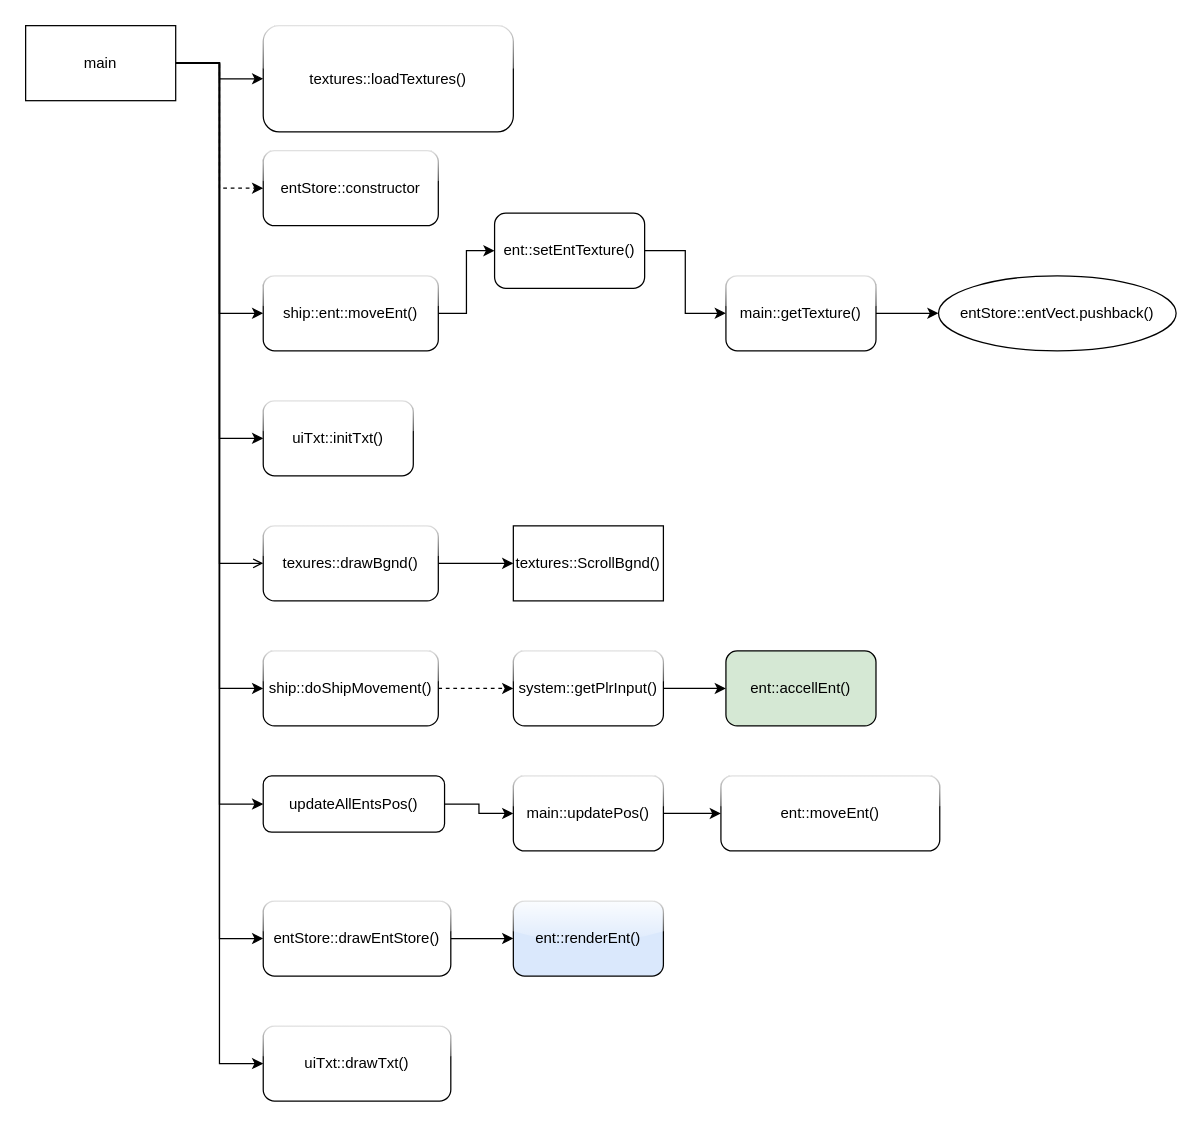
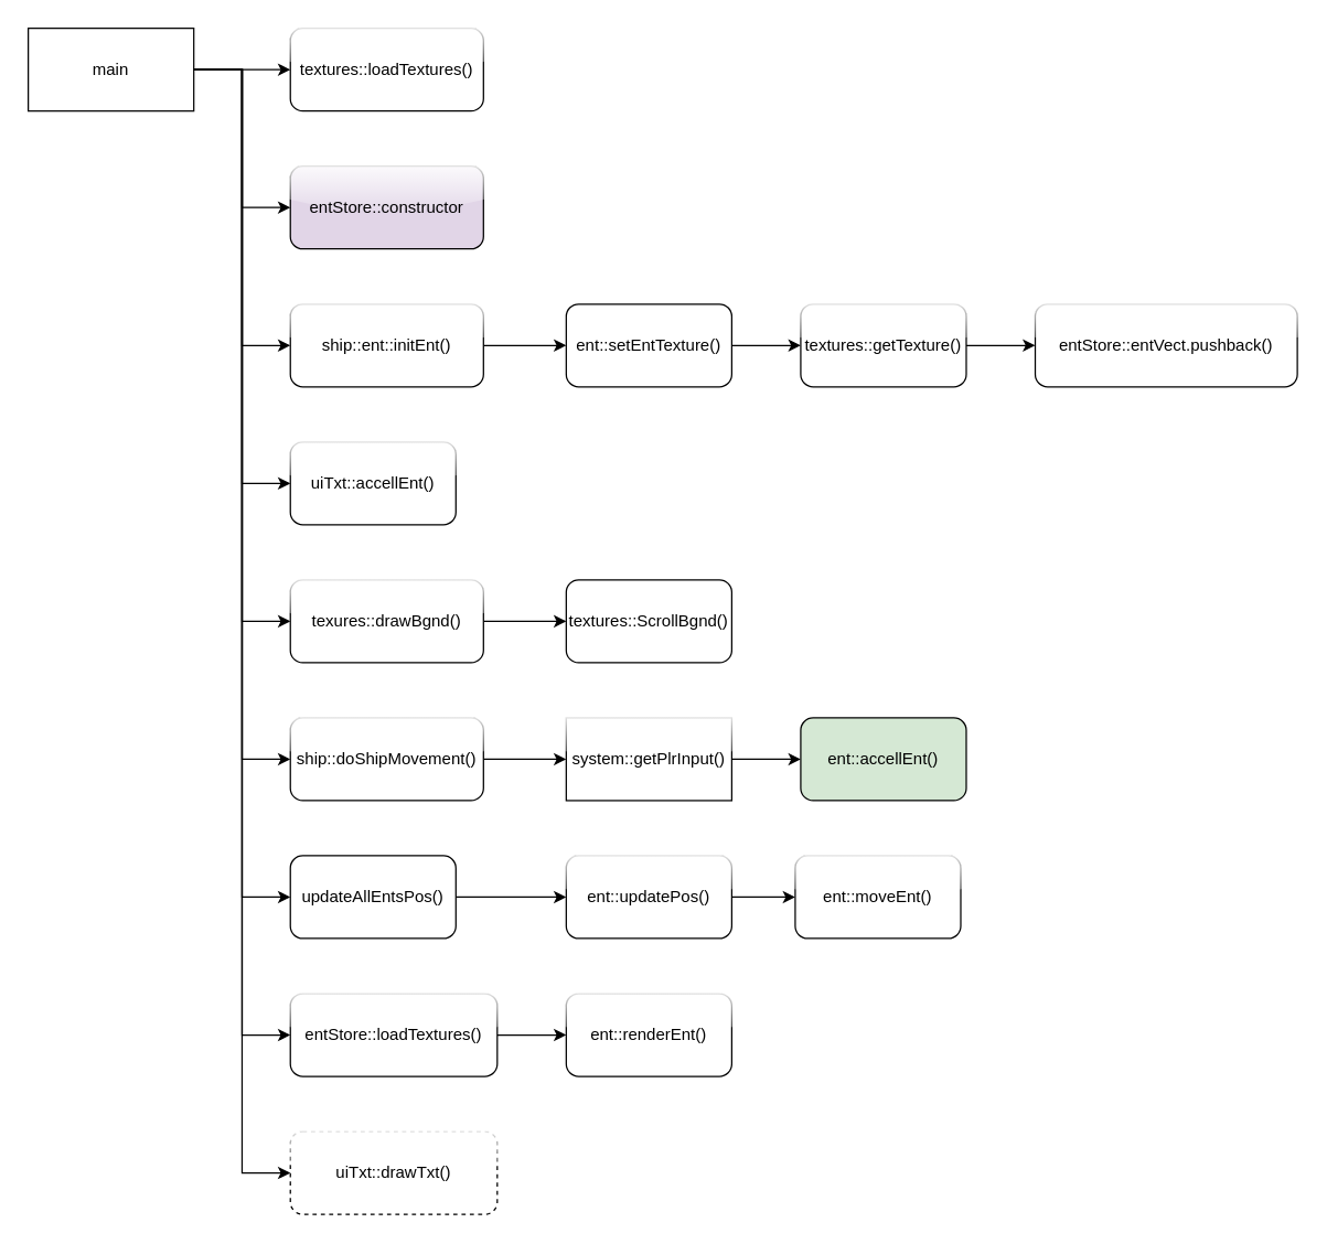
- <mxCell id="12" value="textures::loadTextures()" style="rounded=1;whiteSpace=wrap;html=1;glass=1;" parent="1" vertex="1"><mxGeometry x="210" y="20" width="200" height="85" as="geometry" /></mxCell>
+ <mxCell id="12" value="textures::loadTextures()" style="rounded=1;whiteSpace=wrap;html=1;glass=1;" parent="1" vertex="1"><mxGeometry x="210" y="20" width="140" height="60" as="geometry" /></mxCell>
- <mxCell id="10" style="edgeStyle=orthogonalEdgeStyle;rounded=0;orthogonalLoop=1;jettySize=auto;html=1;entryX=0;entryY=0.5;entryDx=0;entryDy=0;dashed=1;" edge="1" parent="1" source="11" target="34"><mxGeometry relative="1" as="geometry" /></mxCell>
+ <mxCell id="10" style="edgeStyle=orthogonalEdgeStyle;rounded=0;orthogonalLoop=1;jettySize=auto;html=1;entryX=0;entryY=0.5;entryDx=0;entryDy=0;" edge="1" parent="1" source="11" target="34"><mxGeometry relative="1" as="geometry" /></mxCell>
- <mxCell id="34" value="entStore::constructor" style="rounded=1;whiteSpace=wrap;html=1;glass=1;" parent="1" vertex="1"><mxGeometry x="210" y="120" width="140" height="60" as="geometry" /></mxCell>
+ <mxCell id="34" value="entStore::constructor" style="rounded=1;whiteSpace=wrap;html=1;glass=1;fillColor=#e1d5e7;" parent="1" vertex="1"><mxGeometry x="210" y="120" width="140" height="60" as="geometry" /></mxCell>
- <mxCell id="16" value="ent::setEntTexture()" style="rounded=1;whiteSpace=wrap;html=1;" parent="1" vertex="1"><mxGeometry x="395" y="170" width="120" height="60" as="geometry" /></mxCell>
+ <mxCell id="16" value="ent::setEntTexture()" style="rounded=1;whiteSpace=wrap;html=1;" parent="1" vertex="1"><mxGeometry x="410" y="220" width="120" height="60" as="geometry" /></mxCell>
- <mxCell id="14" value="ship::ent::moveEnt()" style="rounded=1;whiteSpace=wrap;html=1;glass=1;" parent="1" vertex="1"><mxGeometry x="210" y="220" width="140" height="60" as="geometry" /></mxCell>
+ <mxCell id="14" value="ship::ent::initEnt()" style="rounded=1;whiteSpace=wrap;html=1;glass=1;" parent="1" vertex="1"><mxGeometry x="210" y="220" width="140" height="60" as="geometry" /></mxCell>
- <mxCell id="18" value="main::getTexture()" style="rounded=1;whiteSpace=wrap;html=1;glass=1;" parent="1" vertex="1"><mxGeometry x="580" y="220" width="120" height="60" as="geometry" /></mxCell>
+ <mxCell id="18" value="textures::getTexture()" style="rounded=1;whiteSpace=wrap;html=1;glass=1;" parent="1" vertex="1"><mxGeometry x="580" y="220" width="120" height="60" as="geometry" /></mxCell>
- <mxCell id="35" value="entStore::entVect.pushback()" style="ellipse;whiteSpace=wrap;html=1;gradientColor=none;glass=1;" parent="1" vertex="1"><mxGeometry x="750" y="220" width="190" height="60" as="geometry" /></mxCell>
+ <mxCell id="35" value="entStore::entVect.pushback()" style="rounded=1;whiteSpace=wrap;html=1;gradientColor=none;glass=1;" parent="1" vertex="1"><mxGeometry x="750" y="220" width="190" height="60" as="geometry" /></mxCell>
- <mxCell id="36" value="uiTxt::initTxt()" style="rounded=1;whiteSpace=wrap;html=1;glass=1;" parent="1" vertex="1"><mxGeometry x="210" y="320" width="120" height="60" as="geometry" /></mxCell>
+ <mxCell id="36" value="uiTxt::accellEnt()" style="rounded=1;whiteSpace=wrap;html=1;glass=1;" parent="1" vertex="1"><mxGeometry x="210" y="320" width="120" height="60" as="geometry" /></mxCell>
- <mxCell id="5" style="edgeStyle=orthogonalEdgeStyle;rounded=0;orthogonalLoop=1;jettySize=auto;html=1;entryX=0;entryY=0.5;entryDx=0;entryDy=0;endArrow=open;" parent="1" source="11" target="25" edge="1"><mxGeometry relative="1" as="geometry" /></mxCell>
+ <mxCell id="5" style="edgeStyle=orthogonalEdgeStyle;rounded=0;orthogonalLoop=1;jettySize=auto;html=1;entryX=0;entryY=0.5;entryDx=0;entryDy=0;" parent="1" source="11" target="25" edge="1"><mxGeometry relative="1" as="geometry" /></mxCell>
- <mxCell id="26" value="textures::ScrollBgnd()" style="whiteSpace=wrap;html=1;rounded=0;" parent="1" vertex="1"><mxGeometry x="410" y="420" width="120" height="60" as="geometry" /></mxCell>
+ <mxCell id="26" value="textures::ScrollBgnd()" style="rounded=1;whiteSpace=wrap;html=1;" parent="1" vertex="1"><mxGeometry x="410" y="420" width="120" height="60" as="geometry" /></mxCell>
- <mxCell id="19" style="edgeStyle=orthogonalEdgeStyle;rounded=0;orthogonalLoop=1;jettySize=auto;html=1;dashed=1;" parent="1" source="20" target="22" edge="1"><mxGeometry relative="1" as="geometry"><mxPoint x="410" y="550" as="targetPoint" /></mxGeometry></mxCell>
+ <mxCell id="19" style="edgeStyle=orthogonalEdgeStyle;rounded=0;orthogonalLoop=1;jettySize=auto;html=1;" parent="1" source="20" target="22" edge="1"><mxGeometry relative="1" as="geometry"><mxPoint x="410" y="550" as="targetPoint" /></mxGeometry></mxCell>
- <mxCell id="22" value="system::getPlrInput()" style="rounded=1;whiteSpace=wrap;html=1;glass=1;" parent="1" vertex="1"><mxGeometry x="410" y="520" width="120" height="60" as="geometry" /></mxCell>
+ <mxCell id="22" value="system::getPlrInput()" style="whiteSpace=wrap;html=1;glass=1;rounded=0;" parent="1" vertex="1"><mxGeometry x="410" y="520" width="120" height="60" as="geometry" /></mxCell>
- <mxCell id="28" value="updateAllEntsPos()" style="rounded=1;whiteSpace=wrap;html=1;" parent="1" vertex="1"><mxGeometry x="210" y="620" width="145" height="45" as="geometry" /></mxCell>
+ <mxCell id="28" value="updateAllEntsPos()" style="rounded=1;whiteSpace=wrap;html=1;" parent="1" vertex="1"><mxGeometry x="210" y="620" width="120" height="60" as="geometry" /></mxCell>
- <mxCell id="30" value="main::updatePos()" style="rounded=1;whiteSpace=wrap;html=1;glass=1;" parent="1" vertex="1"><mxGeometry x="410" y="620" width="120" height="60" as="geometry" /></mxCell>
+ <mxCell id="30" value="ent::updatePos()" style="rounded=1;whiteSpace=wrap;html=1;glass=1;" parent="1" vertex="1"><mxGeometry x="410" y="620" width="120" height="60" as="geometry" /></mxCell>
- <mxCell id="31" value="ent::moveEnt()" style="rounded=1;whiteSpace=wrap;html=1;glass=1;" parent="1" vertex="1"><mxGeometry x="576" y="620" width="175" height="60" as="geometry" /></mxCell>
+ <mxCell id="31" value="ent::moveEnt()" style="rounded=1;whiteSpace=wrap;html=1;glass=1;" parent="1" vertex="1"><mxGeometry x="576" y="620" width="120" height="60" as="geometry" /></mxCell>
- <mxCell id="33" value="entStore::drawEntStore()" style="rounded=1;whiteSpace=wrap;html=1;glass=1;" parent="1" vertex="1"><mxGeometry x="210" y="720" width="150" height="60" as="geometry" /></mxCell>
+ <mxCell id="33" value="entStore::loadTextures()" style="rounded=1;whiteSpace=wrap;html=1;glass=1;" parent="1" vertex="1"><mxGeometry x="210" y="720" width="150" height="60" as="geometry" /></mxCell>
- <mxCell id="38" value="ent::renderEnt()" style="rounded=1;whiteSpace=wrap;html=1;glass=1;fillColor=#dae8fc;" parent="1" vertex="1"><mxGeometry x="410" y="720" width="120" height="60" as="geometry" /></mxCell>
+ <mxCell id="38" value="ent::renderEnt()" style="rounded=1;whiteSpace=wrap;html=1;glass=1;" parent="1" vertex="1"><mxGeometry x="410" y="720" width="120" height="60" as="geometry" /></mxCell>
- <mxCell id="37" value="uiTxt::drawTxt()" style="rounded=1;whiteSpace=wrap;html=1;glass=1;" parent="1" vertex="1"><mxGeometry x="210" y="820" width="150" height="60" as="geometry" /></mxCell>
+ <mxCell id="37" value="uiTxt::drawTxt()" style="rounded=1;whiteSpace=wrap;html=1;glass=1;dashed=1;" parent="1" vertex="1"><mxGeometry x="210" y="820" width="150" height="60" as="geometry" /></mxCell>
